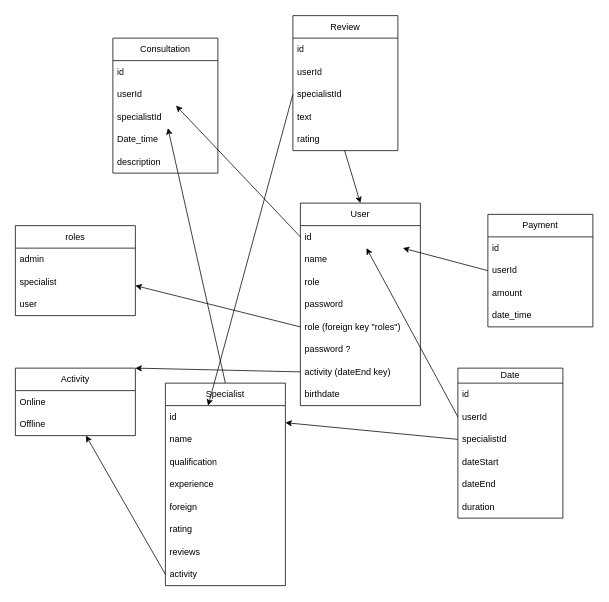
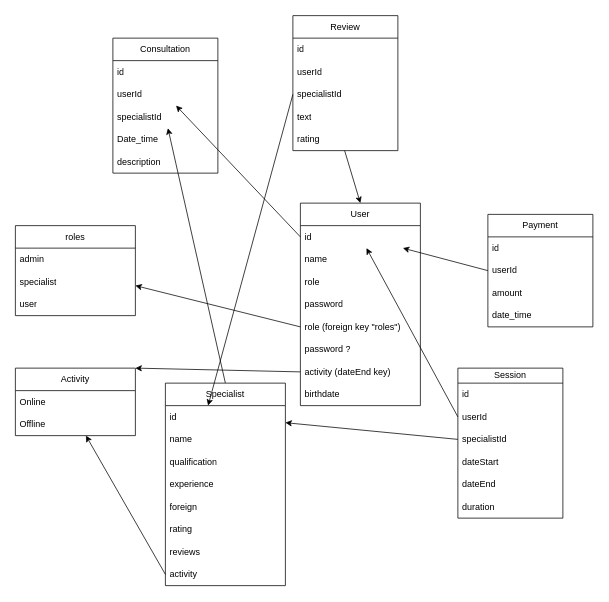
- <mxCell id="45" value="Date" style="swimlane;fontStyle=0;childLayout=stackLayout;horizontal=1;startSize=20;horizontalStack=0;resizeParent=1;resizeParentMax=0;resizeLast=0;collapsible=1;marginBottom=0;whiteSpace=wrap;html=1;" vertex="1" parent="1"><mxGeometry x="610" y="490" width="140" height="200" as="geometry" /></mxCell>
+ <mxCell id="45" value="Session" style="swimlane;fontStyle=0;childLayout=stackLayout;horizontal=1;startSize=20;horizontalStack=0;resizeParent=1;resizeParentMax=0;resizeLast=0;collapsible=1;marginBottom=0;whiteSpace=wrap;html=1;" vertex="1" parent="1"><mxGeometry x="610" y="490" width="140" height="200" as="geometry" /></mxCell>
